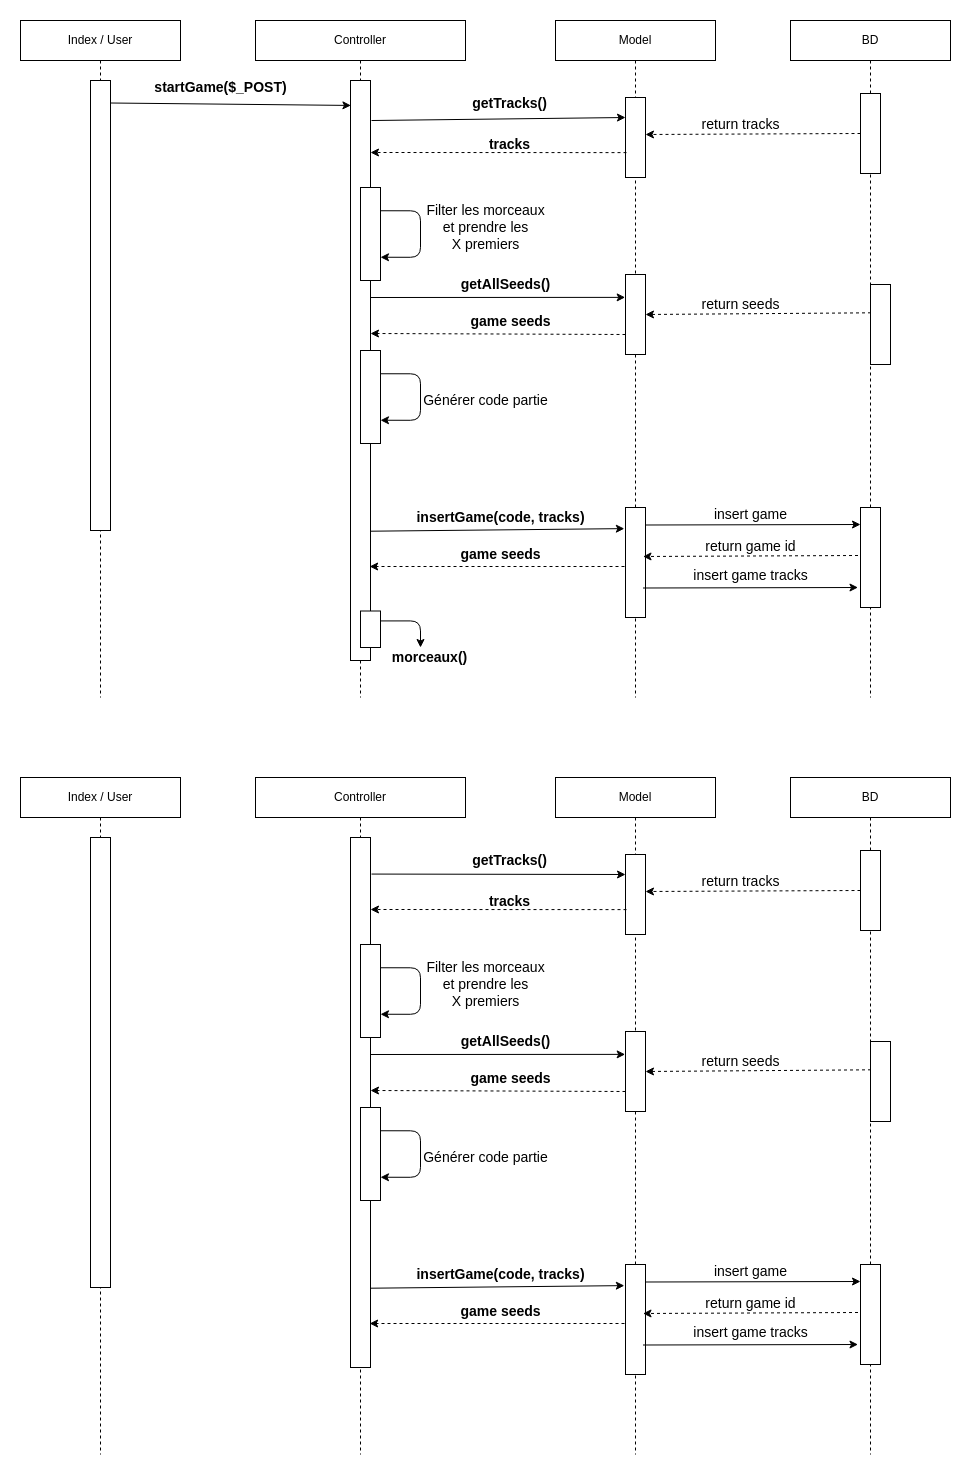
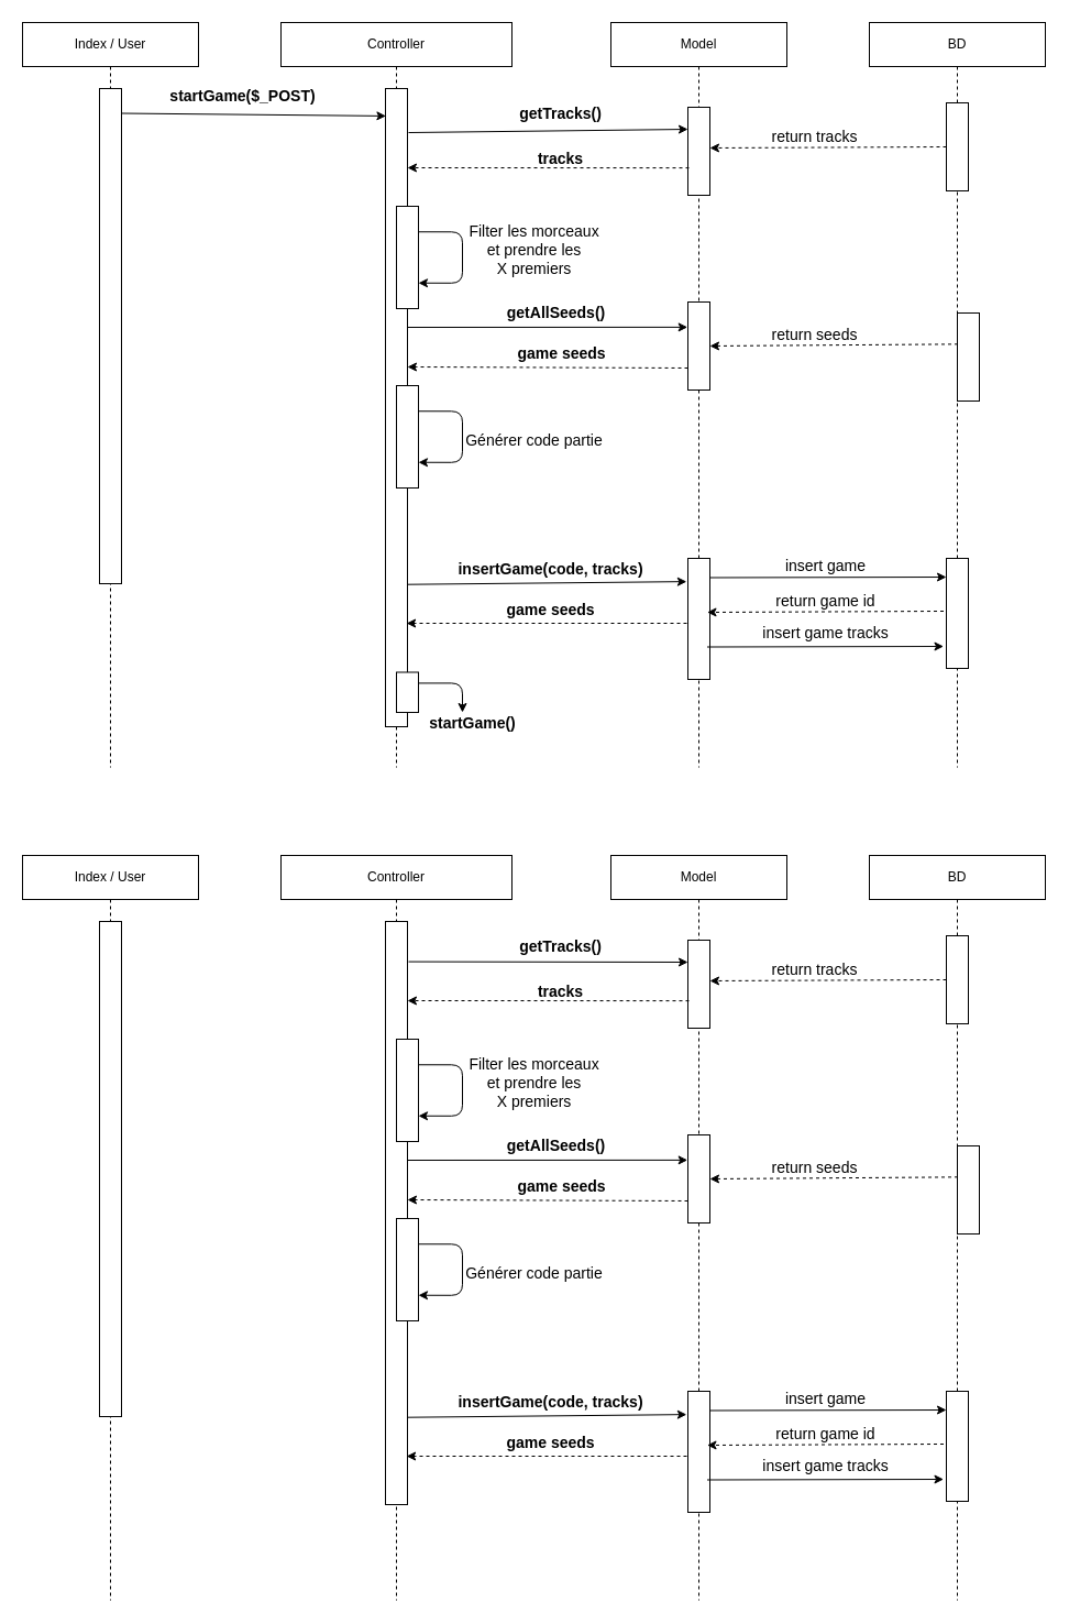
- <mxCell id="84" value="morceaux()" style="text;html=1;align=center;verticalAlign=middle;resizable=0;points=[];autosize=1;strokeColor=none;fontSize=14;fontStyle=1" vertex="1" parent="1"><mxGeometry x="379" y="647" width="100" height="20" as="geometry" /></mxCell>
+ <mxCell id="84" value="startGame()" style="text;html=1;align=center;verticalAlign=middle;resizable=0;points=[];autosize=1;strokeColor=none;fontSize=14;fontStyle=1" vertex="1" parent="1"><mxGeometry x="379" y="647" width="100" height="20" as="geometry" /></mxCell>
